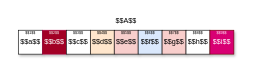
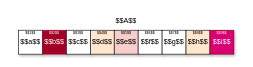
- <mxCell id="7" value="$$f$$" style="whiteSpace=wrap;html=1;aspect=fixed;shadow=1;fillColor=#dae8fc;" vertex="1" parent="1"><mxGeometry x="230" y="50" width="40" height="40" as="geometry" /></mxCell>
+ <mxCell id="7" value="$$f$$" style="whiteSpace=wrap;html=1;aspect=fixed;shadow=1;" vertex="1" parent="1"><mxGeometry x="230" y="50" width="40" height="40" as="geometry" /></mxCell>
- <mxCell id="8" value="$$g$$" style="whiteSpace=wrap;html=1;aspect=fixed;shadow=1;fillColor=#f8cecc;" vertex="1" parent="1"><mxGeometry x="270" y="50" width="40" height="40" as="geometry" /></mxCell>
+ <mxCell id="8" value="$$g$$" style="whiteSpace=wrap;html=1;aspect=fixed;shadow=1;" vertex="1" parent="1"><mxGeometry x="270" y="50" width="40" height="40" as="geometry" /></mxCell>
- <mxCell id="9" value="$$h$$" style="whiteSpace=wrap;html=1;aspect=fixed;shadow=1;" vertex="1" parent="1"><mxGeometry x="310" y="50" width="40" height="40" as="geometry" /></mxCell>
+ <mxCell id="9" value="$$h$$" style="whiteSpace=wrap;html=1;aspect=fixed;shadow=1;fillColor=#ffe6cc;" vertex="1" parent="1"><mxGeometry x="310" y="50" width="40" height="40" as="geometry" /></mxCell>
